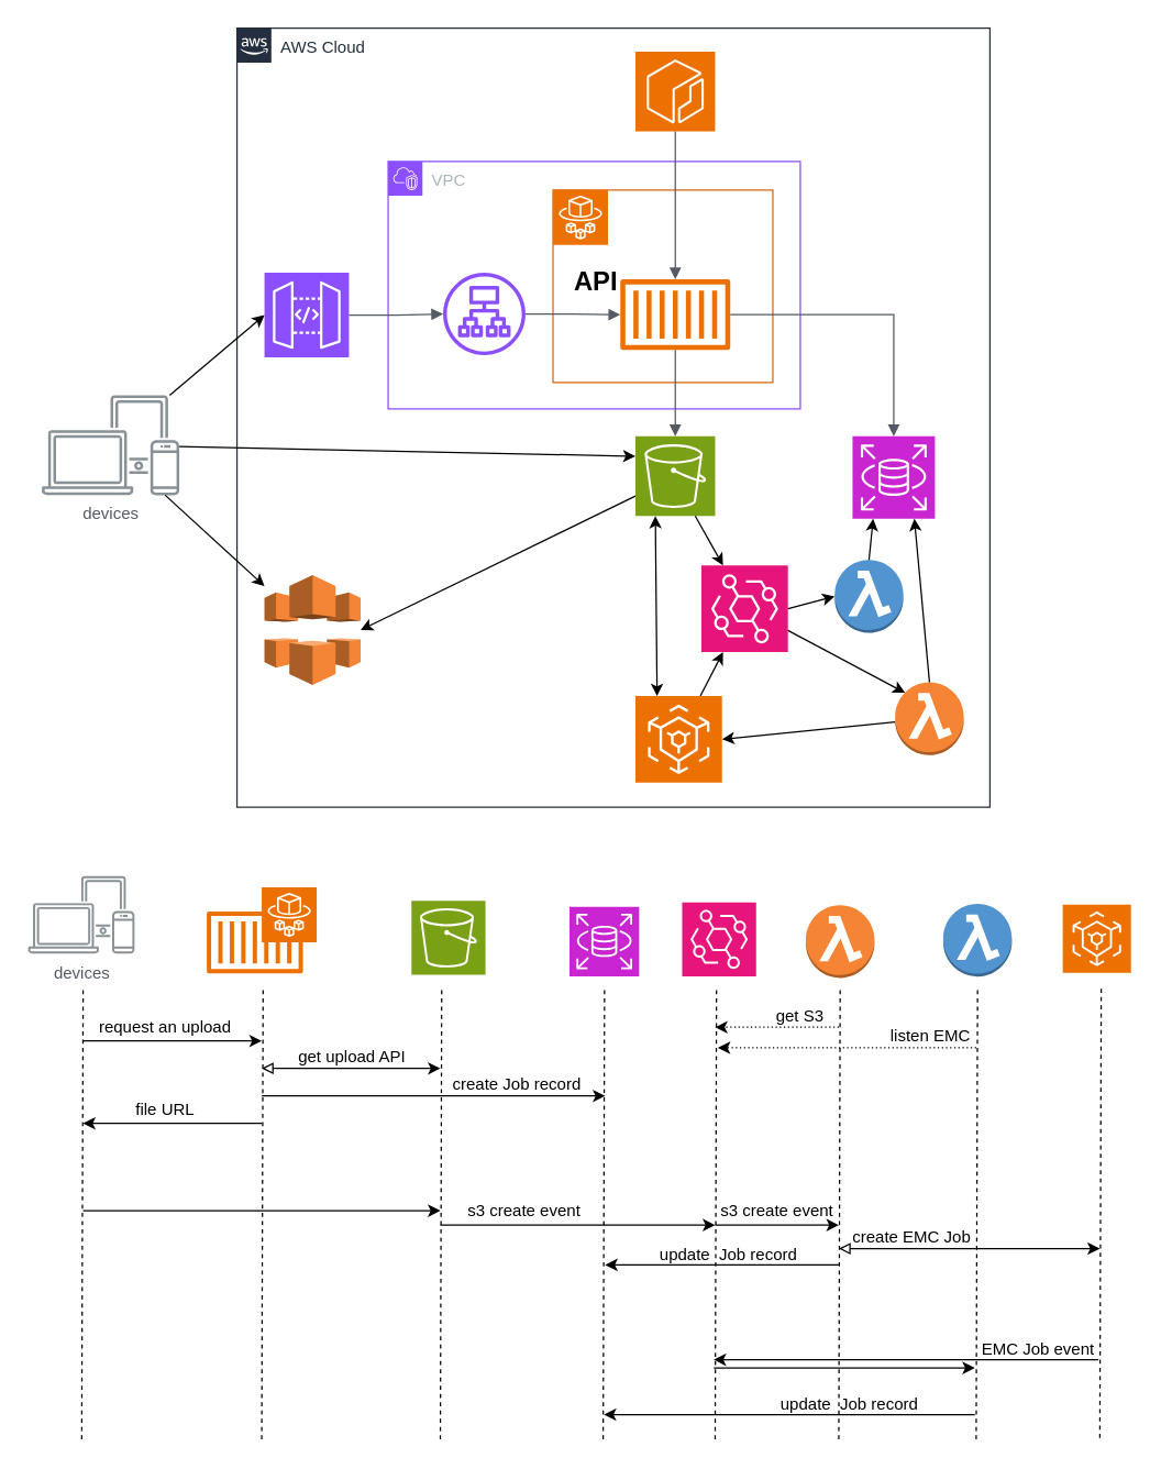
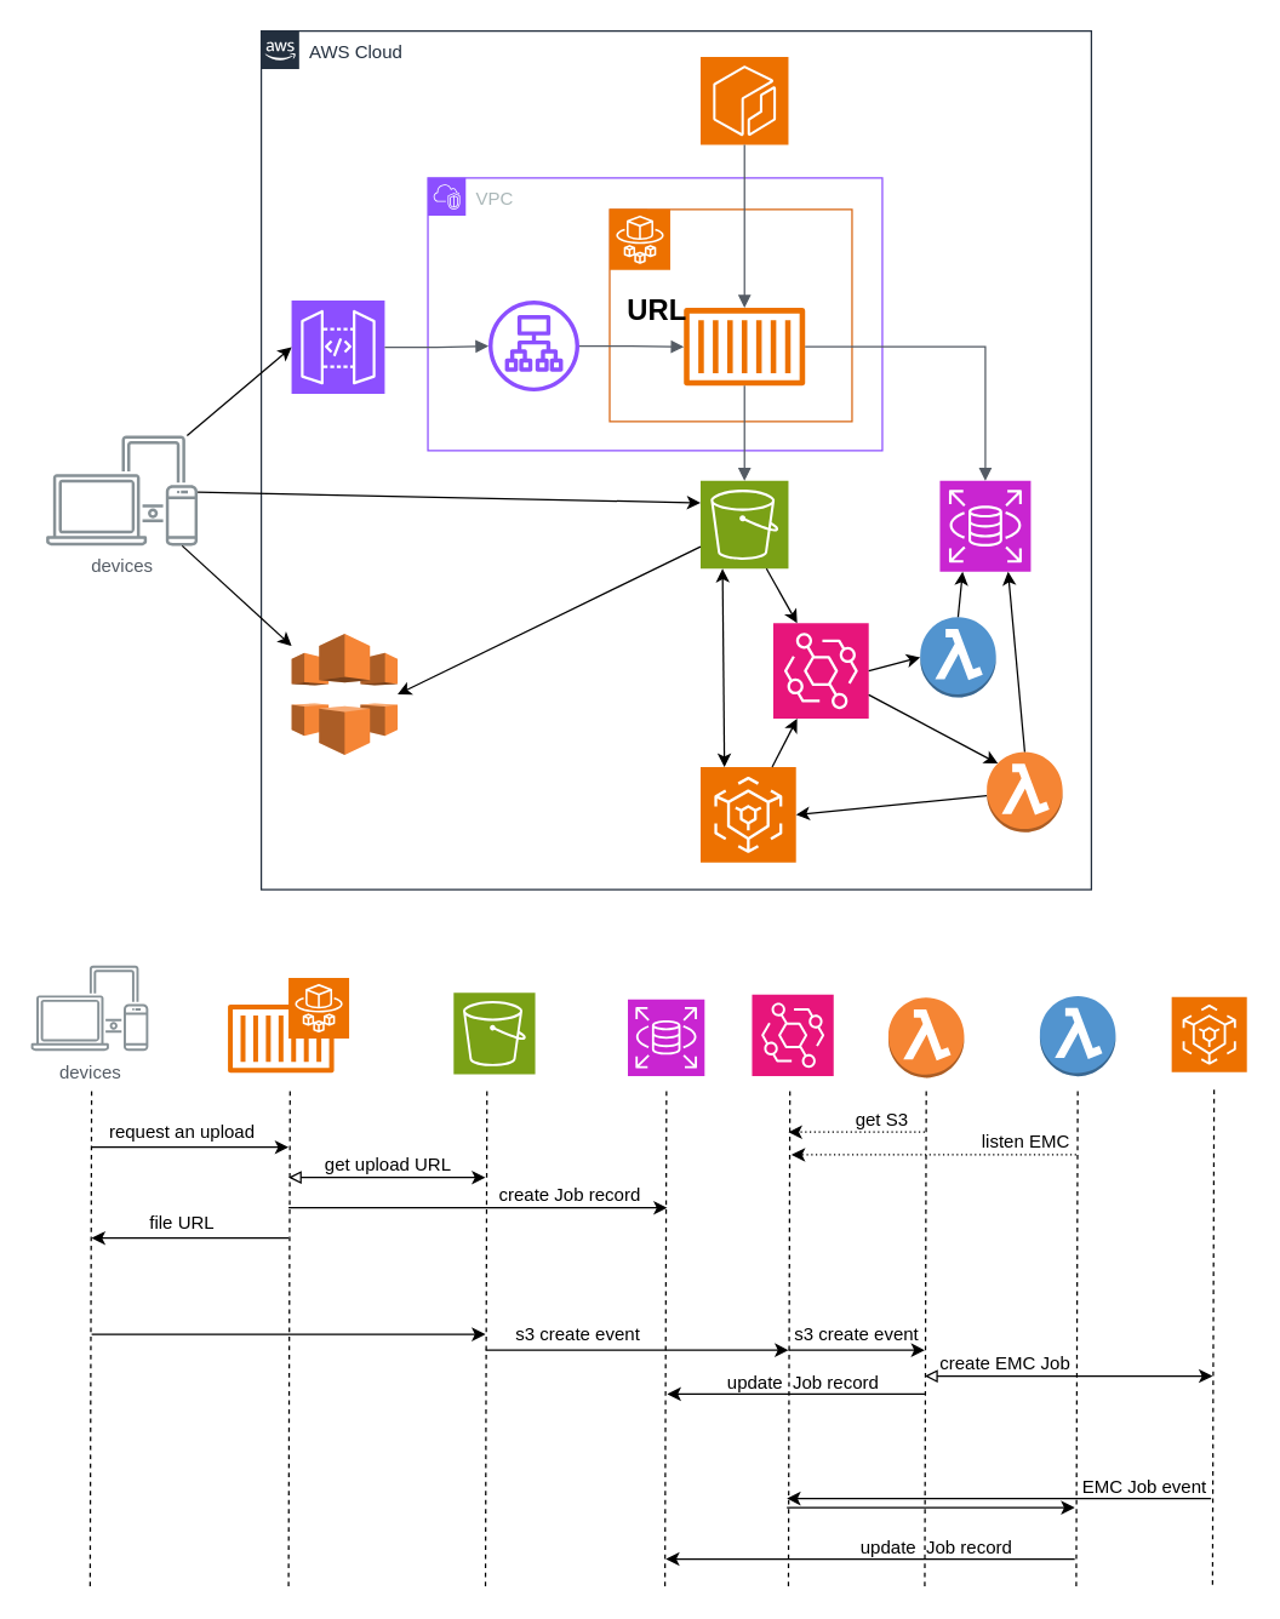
- <mxCell id="10" value="API" style="text;html=1;fontSize=19;fontStyle=1;verticalAlign=middle;align=center;" parent="7" vertex="1"><mxGeometry y="47" width="61" height="40" as="geometry" /></mxCell>
+ <mxCell id="10" value="URL" style="text;html=1;fontSize=19;fontStyle=1;verticalAlign=middle;align=center;" parent="7" vertex="1"><mxGeometry y="47" width="61" height="40" as="geometry" /></mxCell>
- <mxCell id="59" value="get upload API" style="text;strokeColor=none;align=center;fillColor=none;html=1;verticalAlign=middle;whiteSpace=wrap;rounded=0;" vertex="1" parent="1"><mxGeometry x="196" y="754" width="120" height="30" as="geometry" /></mxCell>
+ <mxCell id="59" value="get upload URL" style="text;strokeColor=none;align=center;fillColor=none;html=1;verticalAlign=middle;whiteSpace=wrap;rounded=0;" vertex="1" parent="1"><mxGeometry x="196" y="754" width="120" height="30" as="geometry" /></mxCell>
